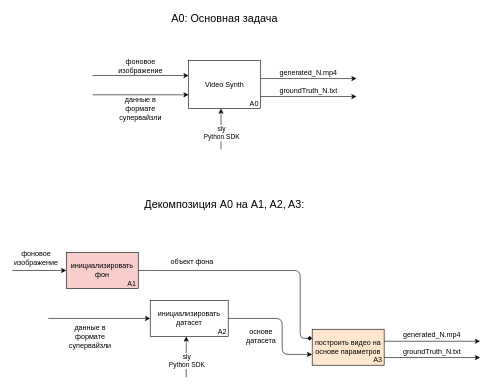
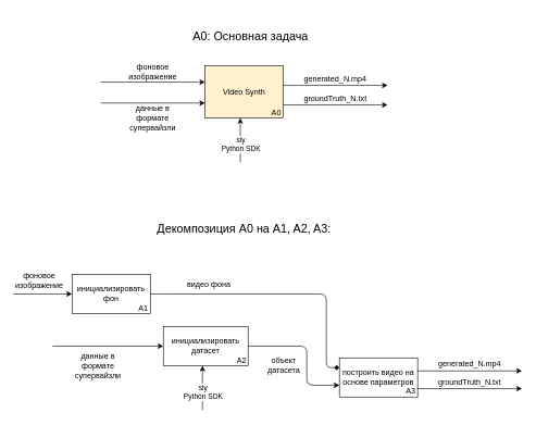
- <mxCell id="6" value="&lt;font style=&quot;font-size: 18px&quot;&gt;A0: Основная задача&lt;/font&gt;" style="text;html=1;strokeColor=none;fillColor=none;align=center;verticalAlign=middle;whiteSpace=wrap;rounded=0;" parent="1" vertex="1"><mxGeometry x="214" y="20" width="320" height="20" as="geometry" /></mxCell>
+ <mxCell id="6" value="&lt;font style=&quot;font-size: 18px&quot;&gt;A0: Основная задача&lt;/font&gt;" style="text;html=1;strokeColor=none;fillColor=none;align=center;verticalAlign=middle;whiteSpace=wrap;rounded=0;" parent="1" vertex="1"><mxGeometry x="224" y="45" width="320" height="20" as="geometry" /></mxCell>
- <mxCell id="2" value="Video Synth" style="rounded=0;whiteSpace=wrap;html=1;" parent="1" vertex="1"><mxGeometry x="314" y="100" width="120" height="80" as="geometry" /></mxCell>
+ <mxCell id="2" value="Video Synth" style="rounded=0;whiteSpace=wrap;html=1;fillColor=#fff2cc;" parent="1" vertex="1"><mxGeometry x="314" y="100" width="120" height="80" as="geometry" /></mxCell>
- <mxCell id="11" value="&lt;font style=&quot;font-size: 18px&quot;&gt;Декомпозиция A0 на A1, A2, A3:&lt;/font&gt;" style="text;html=1;strokeColor=none;fillColor=none;align=center;verticalAlign=middle;whiteSpace=wrap;rounded=0;" parent="1" vertex="1"><mxGeometry x="214" y="330" width="320" height="20" as="geometry" /></mxCell>
+ <mxCell id="11" value="&lt;font style=&quot;font-size: 18px&quot;&gt;Декомпозиция A0 на A1, A2, A3:&lt;/font&gt;" style="text;html=1;strokeColor=none;fillColor=none;align=center;verticalAlign=middle;whiteSpace=wrap;rounded=0;" parent="1" vertex="1"><mxGeometry x="214" y="340" width="320" height="20" as="geometry" /></mxCell>
- <mxCell id="25" value="объект фона" style="text;html=1;strokeColor=none;fillColor=none;align=center;verticalAlign=middle;whiteSpace=wrap;rounded=0;" vertex="1" parent="1"><mxGeometry x="280" y="425" width="80" height="20" as="geometry" /></mxCell>
+ <mxCell id="25" value="видео фона" style="text;html=1;strokeColor=none;fillColor=none;align=center;verticalAlign=middle;whiteSpace=wrap;rounded=0;" vertex="1" parent="1"><mxGeometry x="280" y="425" width="80" height="20" as="geometry" /></mxCell>
- <mxCell id="7" value="инициализировать фон" style="rounded=0;whiteSpace=wrap;html=1;fillColor=#f8cecc;" parent="1" vertex="1"><mxGeometry x="110" y="420" width="120" height="60" as="geometry" /></mxCell>
+ <mxCell id="7" value="инициализировать фон" style="rounded=0;whiteSpace=wrap;html=1;" parent="1" vertex="1"><mxGeometry x="110" y="420" width="120" height="60" as="geometry" /></mxCell>
- <mxCell id="28" value="основе&lt;br&gt;датасета" style="text;html=1;strokeColor=none;fillColor=none;align=center;verticalAlign=middle;whiteSpace=wrap;rounded=0;" vertex="1" parent="1"><mxGeometry x="400" y="538" width="70" height="42" as="geometry" /></mxCell>
+ <mxCell id="28" value="объект&lt;br&gt;датасета" style="text;html=1;strokeColor=none;fillColor=none;align=center;verticalAlign=middle;whiteSpace=wrap;rounded=0;" vertex="1" parent="1"><mxGeometry x="400" y="538" width="70" height="42" as="geometry" /></mxCell>
- <mxCell id="14" value="построить видео на основе параметров" style="rounded=0;whiteSpace=wrap;html=1;fillColor=#ffe6cc;" parent="1" vertex="1"><mxGeometry x="520" y="548" width="120" height="60" as="geometry" /></mxCell>
+ <mxCell id="14" value="построить видео на основе параметров" style="rounded=0;whiteSpace=wrap;html=1;" parent="1" vertex="1"><mxGeometry x="520" y="548" width="120" height="60" as="geometry" /></mxCell>
